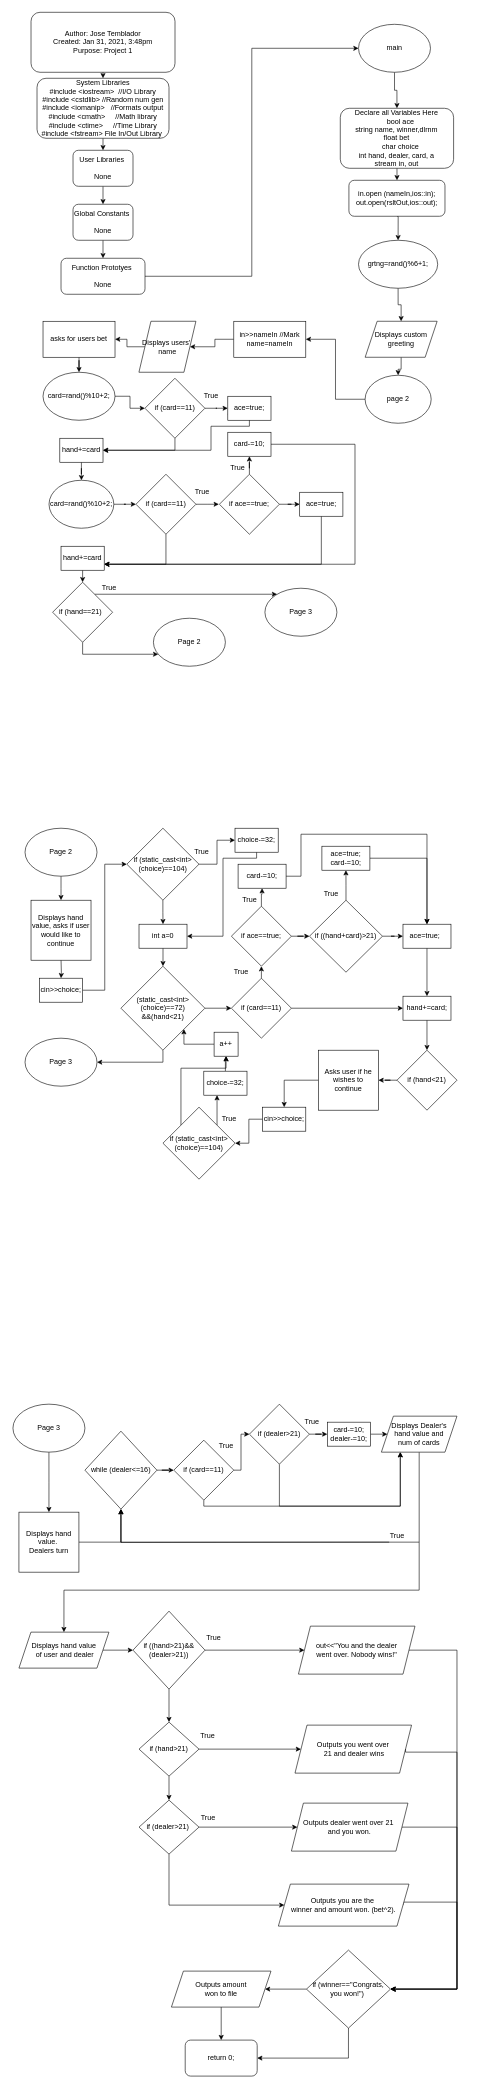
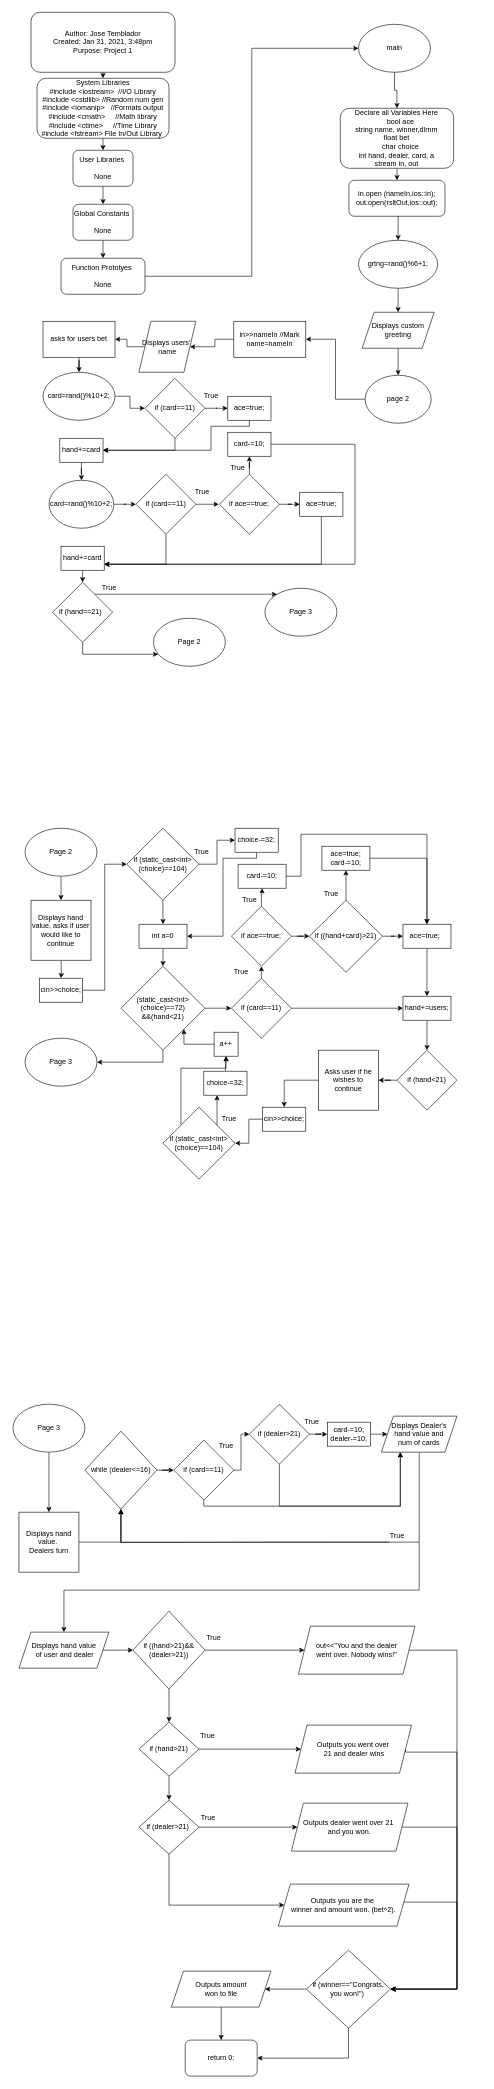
- <mxCell id="26" value="Displays custom greeting" style="shape=parallelogram;perimeter=parallelogramPerimeter;whiteSpace=wrap;html=1;fixedSize=1;" parent="1" vertex="1"><mxGeometry x="607.93" y="535" width="120" height="60" as="geometry" /></mxCell>
+ <mxCell id="26" value="Displays custom greeting" style="shape=parallelogram;perimeter=parallelogramPerimeter;whiteSpace=wrap;html=1;fixedSize=1;" parent="1" vertex="1"><mxGeometry x="602.93" y="520" width="120" height="60" as="geometry" /></mxCell>
- <mxCell id="97" value="hand+=card;" style="rounded=0;whiteSpace=wrap;html=1;" parent="1" vertex="1"><mxGeometry x="671" y="1660" width="80" height="40" as="geometry" /></mxCell>
+ <mxCell id="97" value="hand+=users;" style="rounded=0;whiteSpace=wrap;html=1;" parent="1" vertex="1"><mxGeometry x="671" y="1660" width="80" height="40" as="geometry" /></mxCell>
